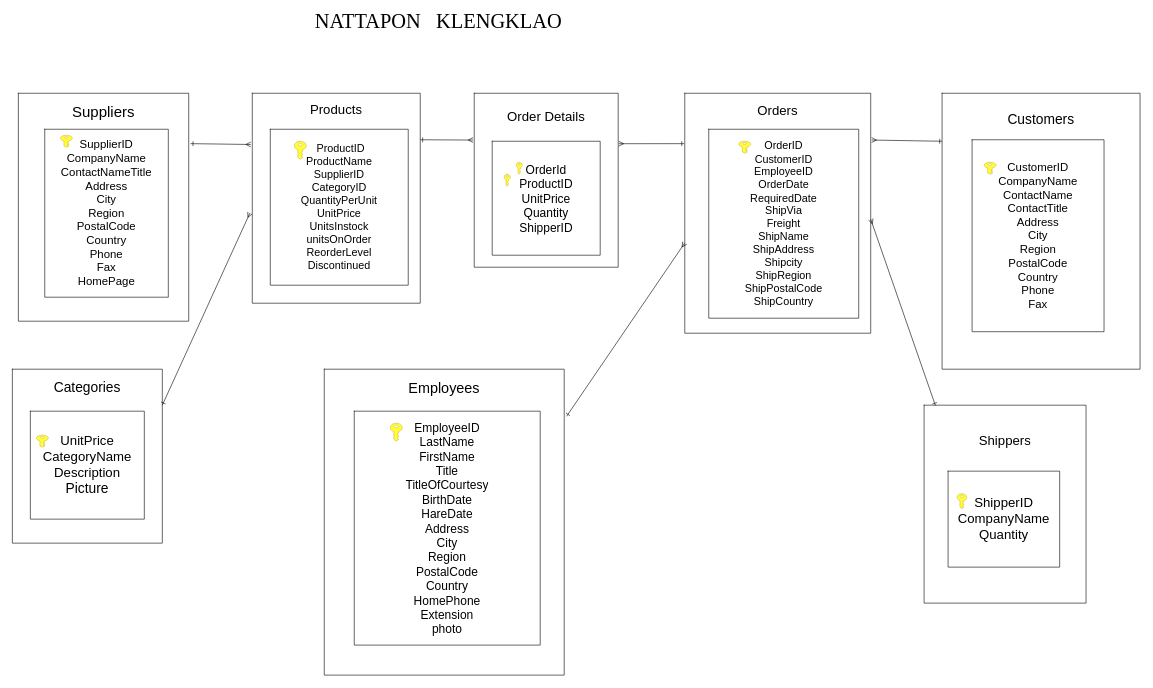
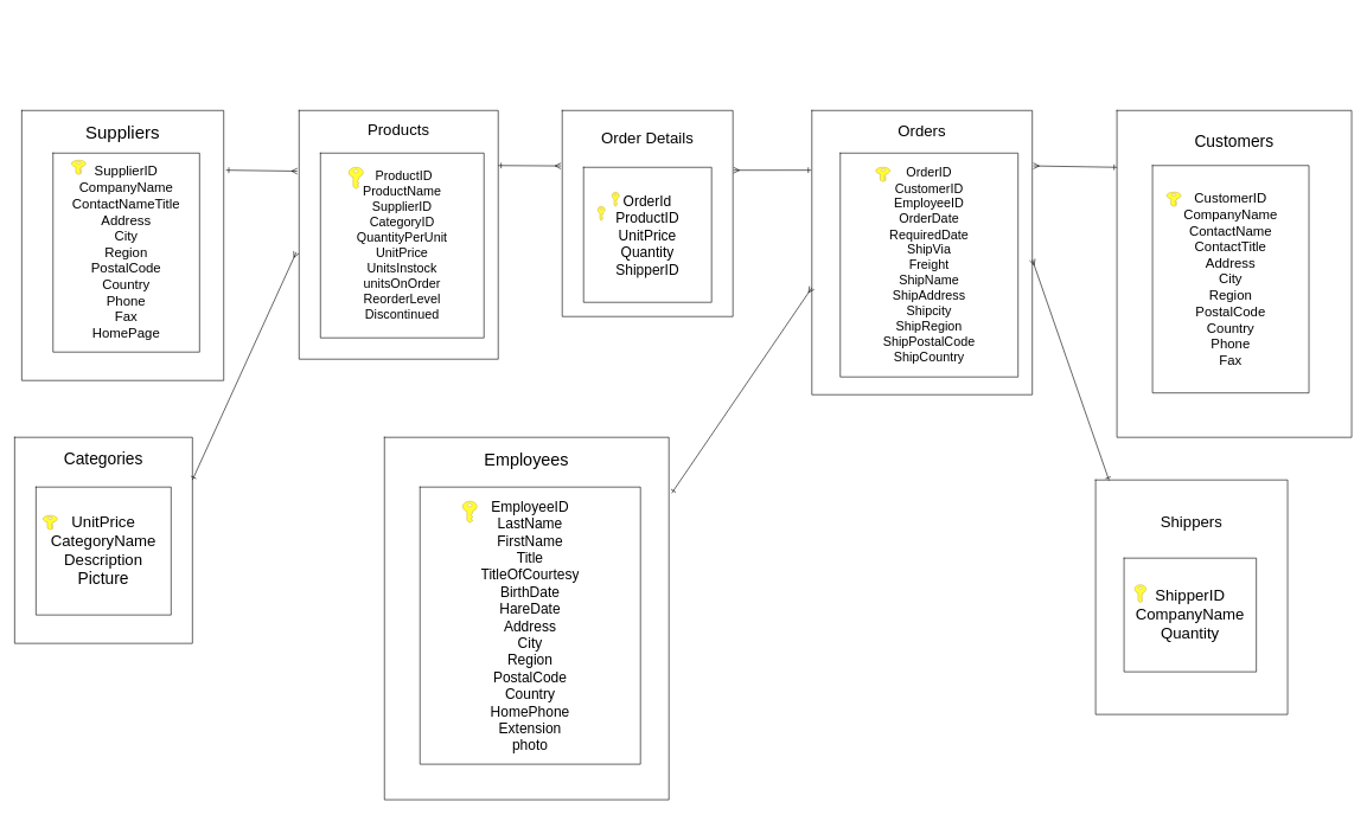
- <mxCell id="66" value="&lt;font style=&quot;font-size: 34px&quot; face=&quot;Georgia&quot;&gt;NATTAPON&amp;nbsp; &amp;nbsp;KLENGKLAO&lt;/font&gt;" style="text;html=1;align=center;verticalAlign=middle;resizable=0;points=[];autosize=1;" vertex="1" parent="1"><mxGeometry x="510" y="20" width="440" height="30" as="geometry" /></mxCell>
